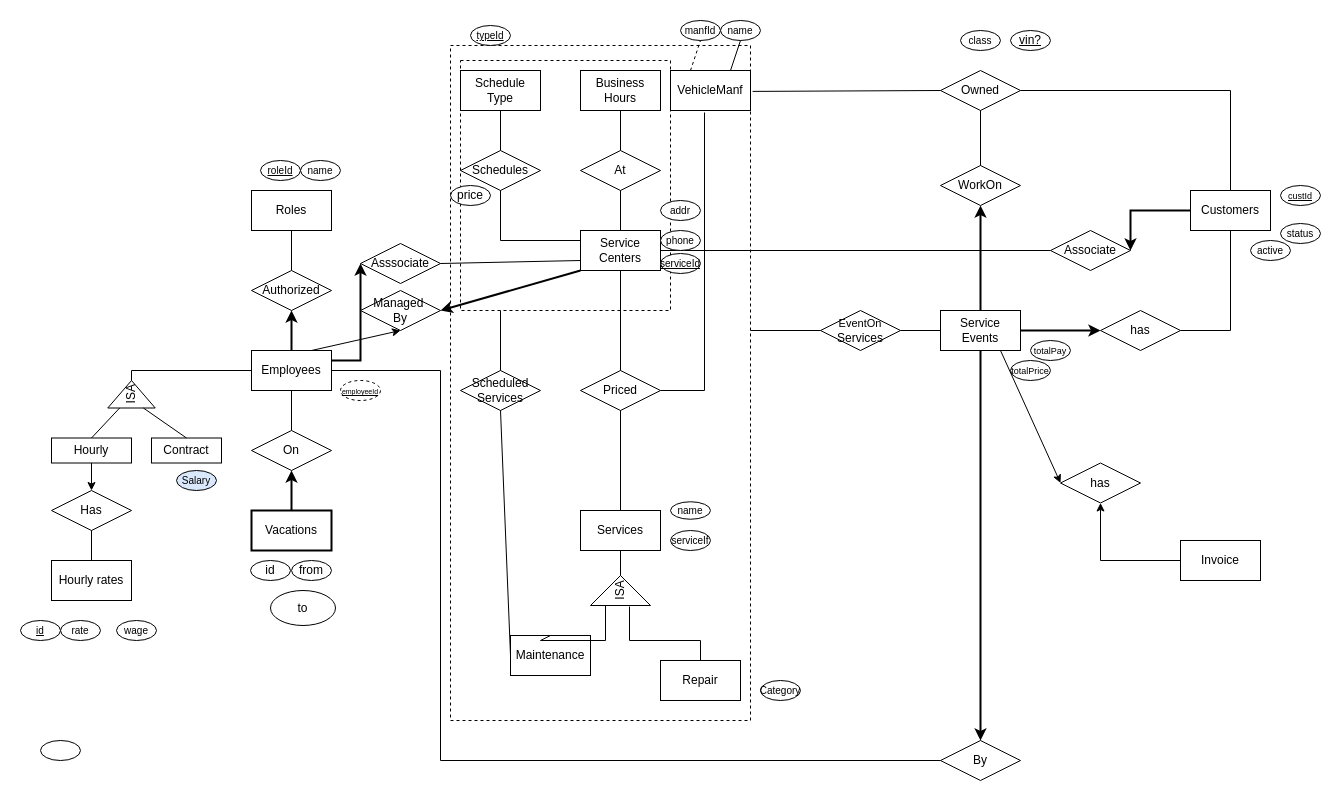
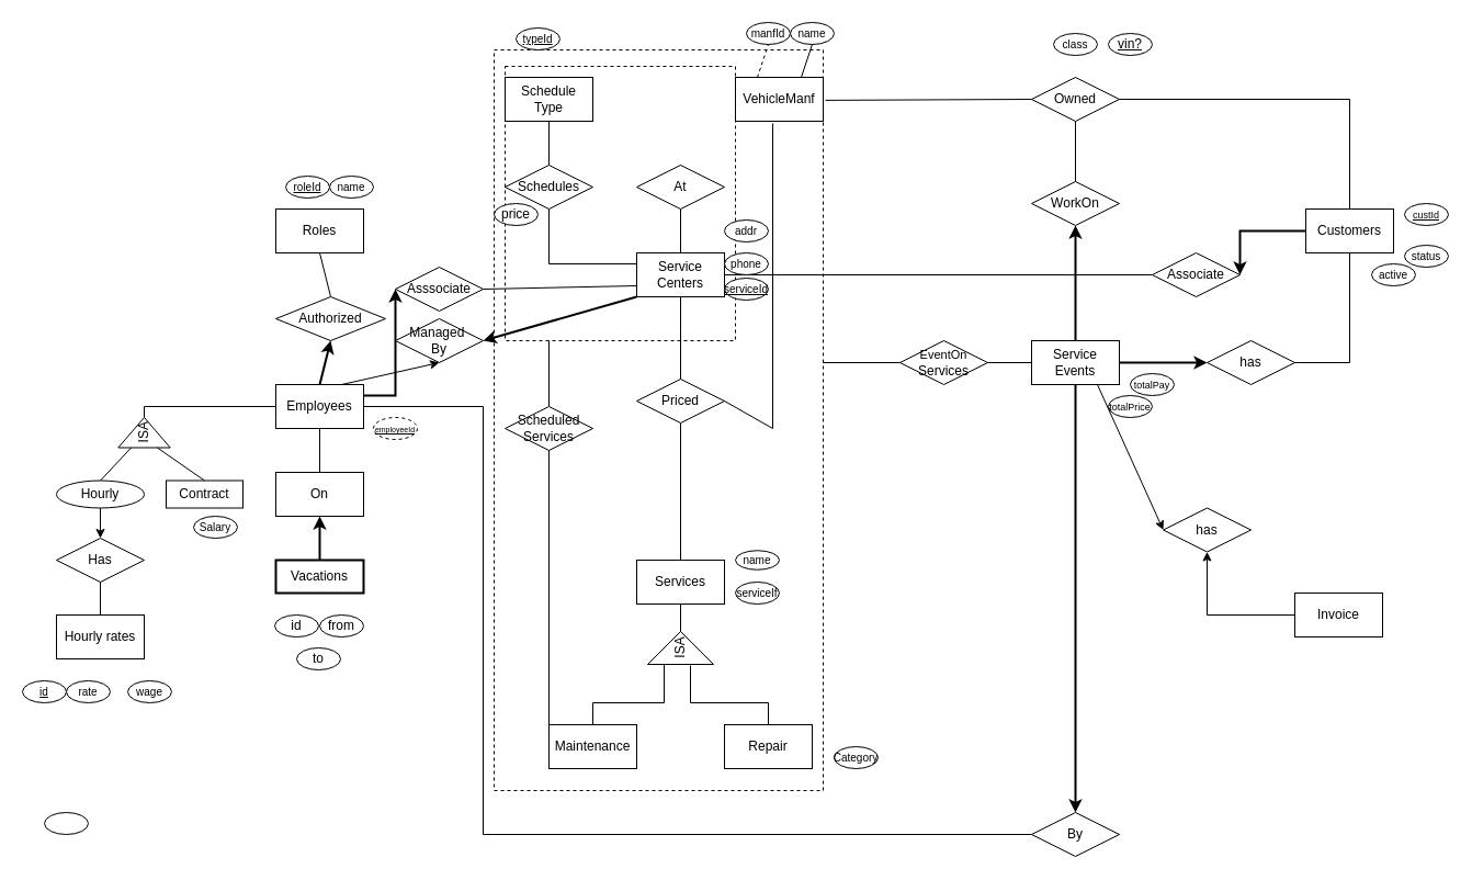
- <mxCell id="14" value="Business&lt;br&gt;Hours" style="rounded=0;whiteSpace=wrap;html=1;" parent="1" vertex="1"><mxGeometry x="580" y="70" width="80" height="40" as="geometry" /></mxCell>
- <mxCell id="32" value="" style="endArrow=none;html=1;rounded=0;exitX=0.5;exitY=0;exitDx=0;exitDy=0;entryX=0.5;entryY=1;entryDx=0;entryDy=0;" parent="1" source="21" target="14" edge="1"><mxGeometry width="50" height="50" relative="1" as="geometry"><mxPoint x="720" y="420" as="sourcePoint" /><mxPoint x="770" y="370" as="targetPoint" /></mxGeometry></mxCell>
- <mxCell id="8" value="Authorized" style="rhombus;whiteSpace=wrap;html=1;" parent="1" vertex="1"><mxGeometry x="251" y="270" width="80" height="40" as="geometry" /></mxCell>
+ <mxCell id="8" value="Authorized" style="rhombus;whiteSpace=wrap;html=1;" parent="1" vertex="1"><mxGeometry x="251" y="270" width="100" height="40" as="geometry" /></mxCell>
- <mxCell id="20" value="Priced" style="rhombus;whiteSpace=wrap;html=1;" parent="1" vertex="1"><mxGeometry x="580" y="370" width="80" height="40" as="geometry" /></mxCell>
+ <mxCell id="20" value="Priced" style="rhombus;whiteSpace=wrap;html=1;" parent="1" vertex="1"><mxGeometry x="580" y="345" width="80" height="40" as="geometry" /></mxCell>
- <mxCell id="55" value="Hourly" style="rounded=0;whiteSpace=wrap;html=1;" vertex="1" parent="1"><mxGeometry x="51" y="437.5" width="80" height="25" as="geometry" /></mxCell>
+ <mxCell id="55" value="Hourly" style="ellipse;whiteSpace=wrap;html=1;" vertex="1" parent="1"><mxGeometry x="51" y="437.5" width="80" height="25" as="geometry" /></mxCell>
- <mxCell id="19" value="On" style="rhombus;whiteSpace=wrap;html=1;" parent="1" vertex="1"><mxGeometry x="251" y="430" width="80" height="40" as="geometry" /></mxCell>
+ <mxCell id="19" value="On" style="whiteSpace=wrap;html=1;rounded=0;" parent="1" vertex="1"><mxGeometry x="251" y="430" width="80" height="40" as="geometry" /></mxCell>
- <mxCell id="77" value="&lt;font style=&quot;font-size: 10px;&quot;&gt;Salary&lt;/font&gt;" style="ellipse;whiteSpace=wrap;html=1;fillColor=#dae8fc;" vertex="1" parent="1"><mxGeometry x="176" y="470" width="40" height="20" as="geometry" /></mxCell>
+ <mxCell id="77" value="&lt;font style=&quot;font-size: 10px;&quot;&gt;Salary&lt;/font&gt;" style="ellipse;whiteSpace=wrap;html=1;" vertex="1" parent="1"><mxGeometry x="176" y="470" width="40" height="20" as="geometry" /></mxCell>
- <mxCell id="6" value="Vacations" style="rounded=0;whiteSpace=wrap;html=1;strokeWidth=2;" parent="1" vertex="1"><mxGeometry x="251" y="510" width="80" height="40" as="geometry" /></mxCell>
+ <mxCell id="6" value="Vacations" style="rounded=0;whiteSpace=wrap;html=1;strokeWidth=2;" parent="1" vertex="1"><mxGeometry x="251" y="510" width="80" height="30" as="geometry" /></mxCell>
- <mxCell id="98" value="to" style="ellipse;whiteSpace=wrap;html=1;" vertex="1" parent="1"><mxGeometry x="270" y="590" width="65" height="35" as="geometry" /></mxCell>
+ <mxCell id="98" value="to" style="ellipse;whiteSpace=wrap;html=1;" vertex="1" parent="1"><mxGeometry x="270" y="590" width="40" height="20" as="geometry" /></mxCell>
- <mxCell id="16" value="Maintenance" style="rounded=0;whiteSpace=wrap;html=1;" parent="1" vertex="1"><mxGeometry x="510" y="635" width="80" height="40" as="geometry" /></mxCell>
+ <mxCell id="16" value="Maintenance" style="rounded=0;whiteSpace=wrap;html=1;" parent="1" vertex="1"><mxGeometry x="500" y="660" width="80" height="40" as="geometry" /></mxCell>
